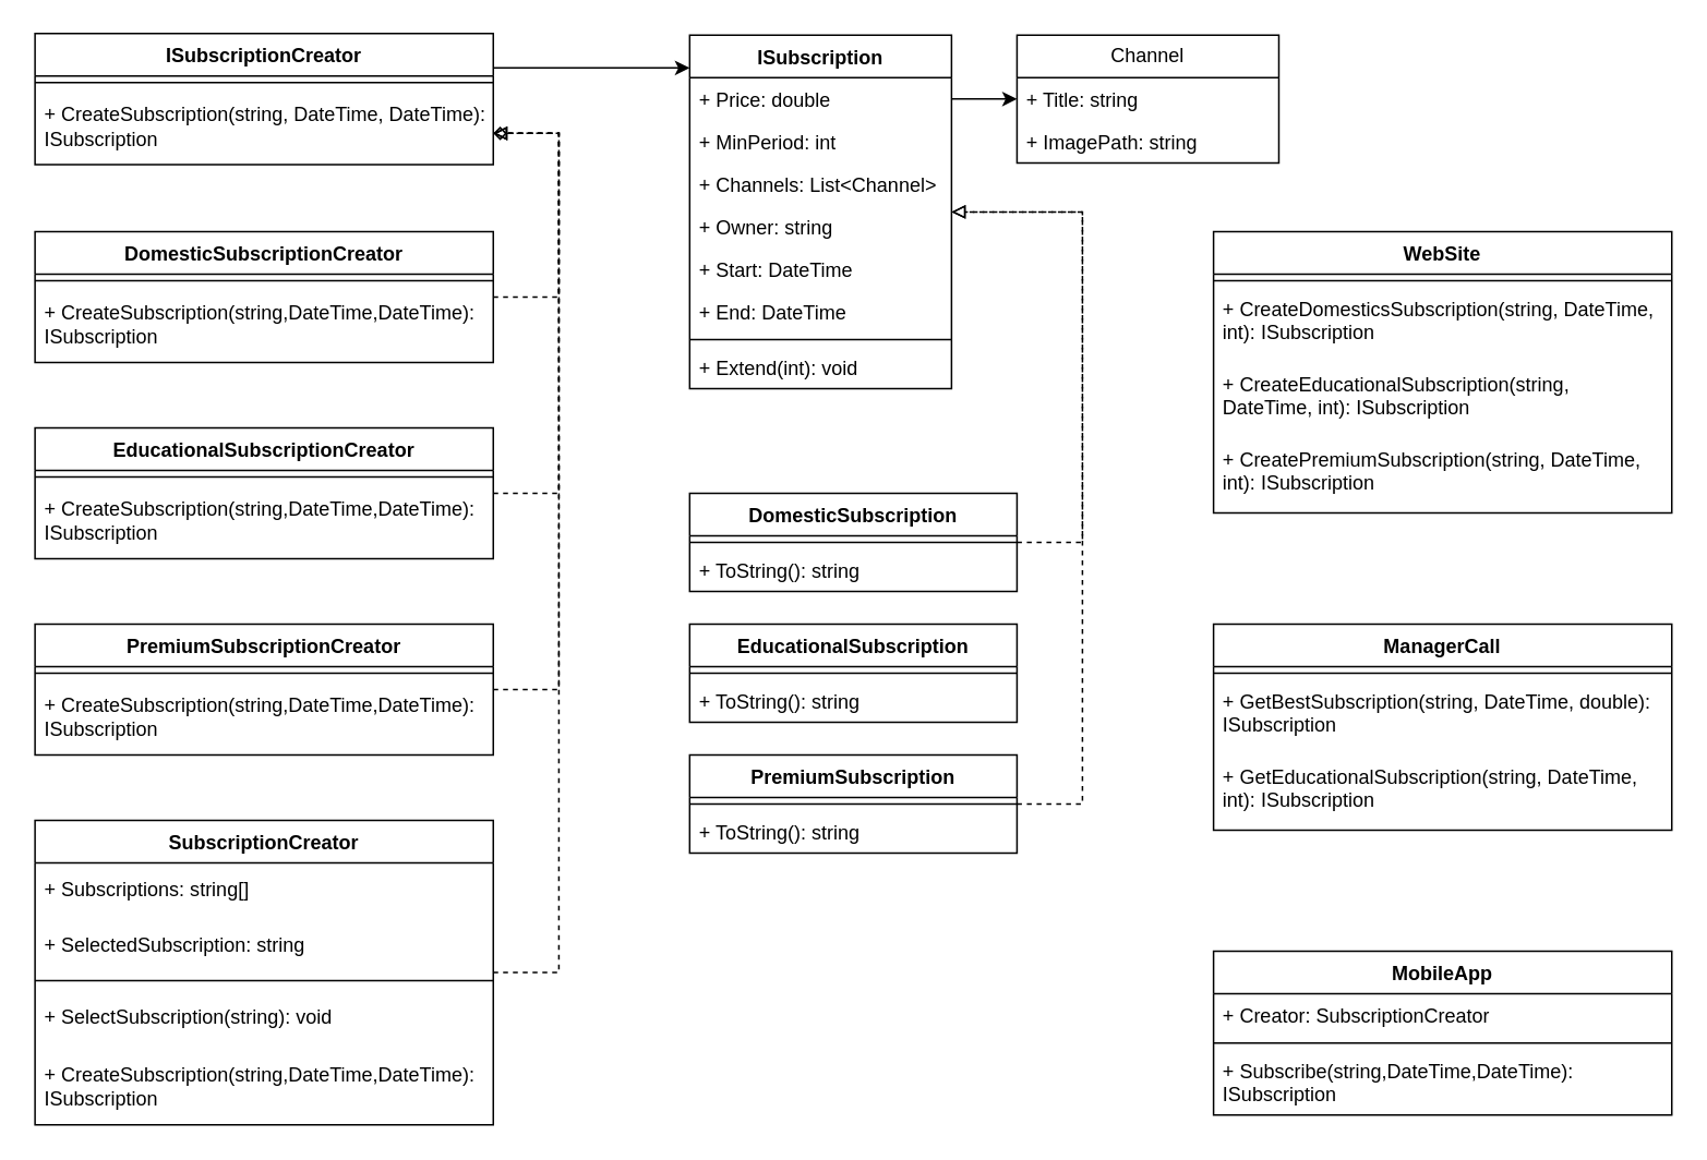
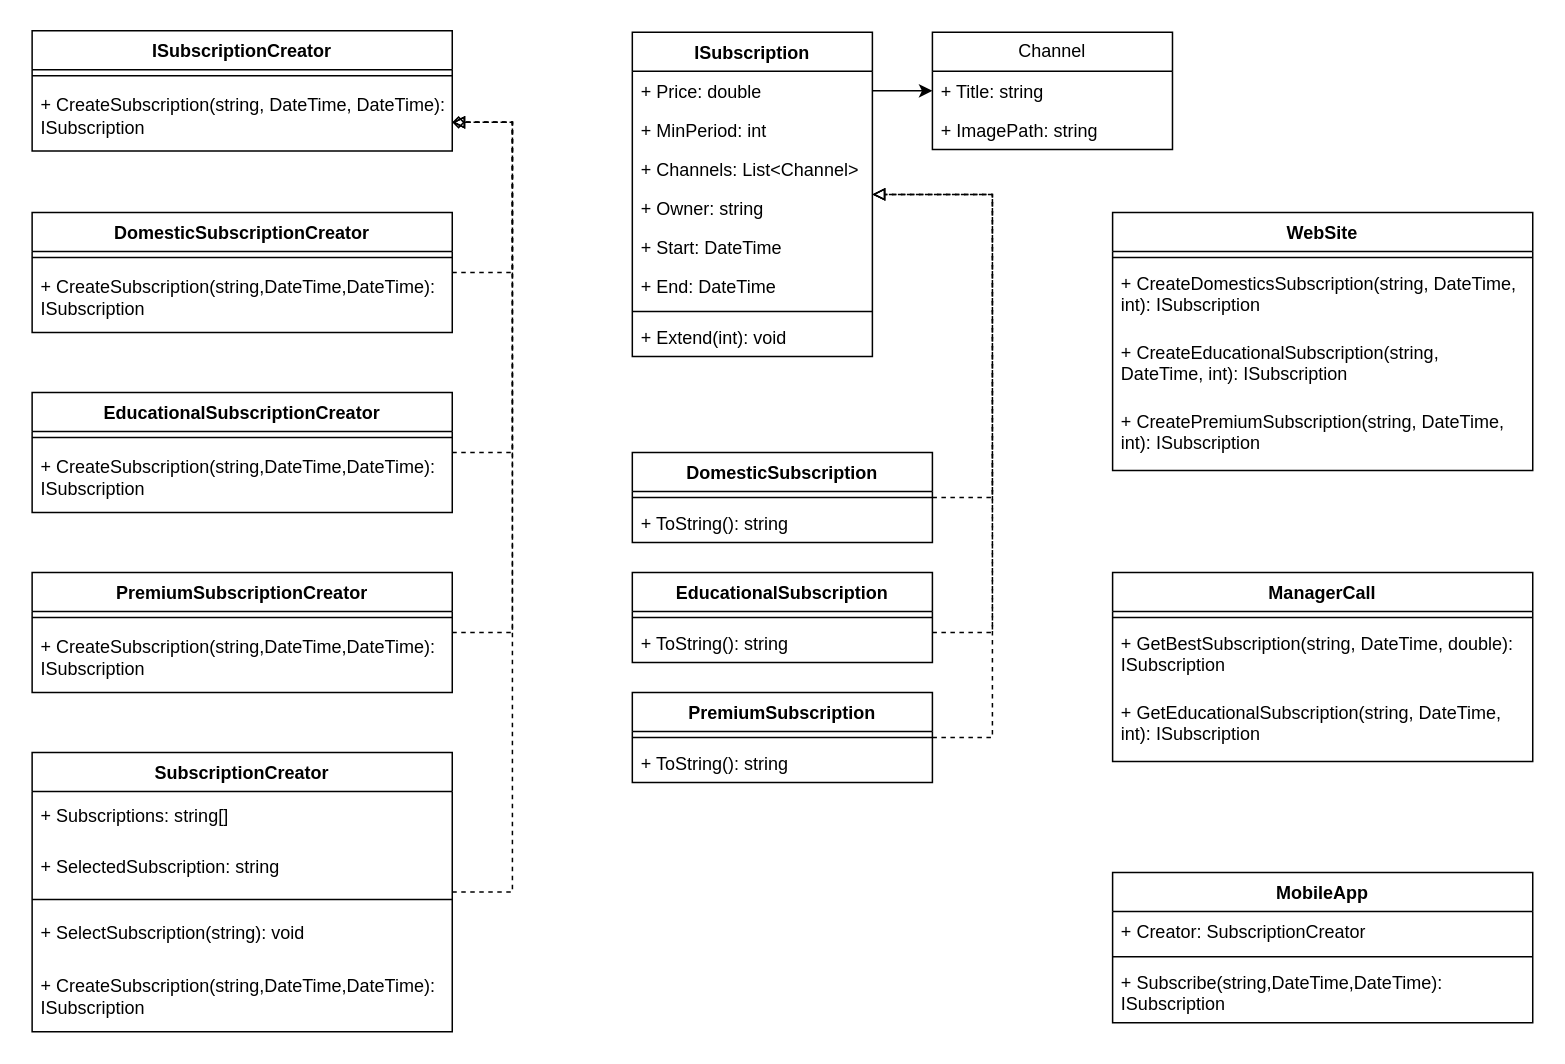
- <mxCell id="27" style="edgeStyle=orthogonalEdgeStyle;rounded=0;orthogonalLoop=1;jettySize=auto;html=1;" edge="1" parent="1" source="28" target="3"><mxGeometry relative="1" as="geometry"><Array as="points"><mxPoint x="401" y="41" /><mxPoint x="401" y="41" /></Array></mxGeometry></mxCell>
+ <mxCell id="19" style="edgeStyle=orthogonalEdgeStyle;rounded=0;orthogonalLoop=1;jettySize=auto;html=1;endArrow=block;endFill=0;dashed=1;" edge="1" parent="1" source="20" target="3"><mxGeometry relative="1" as="geometry"><Array as="points"><mxPoint x="660.91" y="421" /><mxPoint x="660.91" y="129" /></Array></mxGeometry></mxCell>
